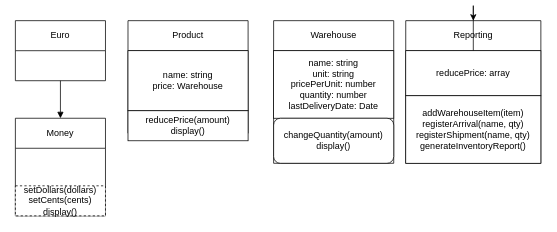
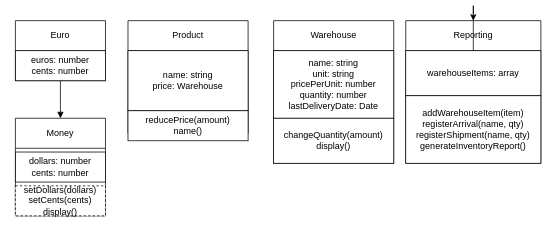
+ <mxCell id="16" value="euros: number&#10;cents: number" style="rounded=0;whiteSpace=wrap;html=1;" parent="15" vertex="1"><mxGeometry y="40" width="120" height="40" as="geometry" /></mxCell>
- <mxCell id="13" value="reducePrice: array" style="rounded=0;whiteSpace=wrap;html=1;" parent="11" vertex="1"><mxGeometry y="40" width="180" height="60" as="geometry" /></mxCell>
+ <mxCell id="13" value="warehouseItems: array" style="rounded=0;whiteSpace=wrap;html=1;" parent="11" vertex="1"><mxGeometry y="40" width="180" height="60" as="geometry" /></mxCell>
- <mxCell id="7" value="reducePrice(amount)&#10;display()" style="rounded=0;whiteSpace=wrap;html=1;" parent="5" vertex="1"><mxGeometry y="120" width="160" height="40" as="geometry" /></mxCell>
+ <mxCell id="7" value="reducePrice(amount)&#10;name()" style="rounded=0;whiteSpace=wrap;html=1;" parent="5" vertex="1"><mxGeometry y="120" width="160" height="40" as="geometry" /></mxCell>
- <mxCell id="10" value="changeQuantity(amount)&#10;display()" style="whiteSpace=wrap;html=1;rounded=1;" parent="8" vertex="1"><mxGeometry y="130" width="160" height="60" as="geometry" /></mxCell>
+ <mxCell id="10" value="changeQuantity(amount)&#10;display()" style="rounded=0;whiteSpace=wrap;html=1;" parent="8" vertex="1"><mxGeometry y="130" width="160" height="60" as="geometry" /></mxCell>
+ <mxCell id="3" value="dollars: number&#10;cents: number" style="rounded=0;whiteSpace=wrap;html=1;" parent="2" vertex="1"><mxGeometry y="45" width="120" height="40" as="geometry" /></mxCell>
